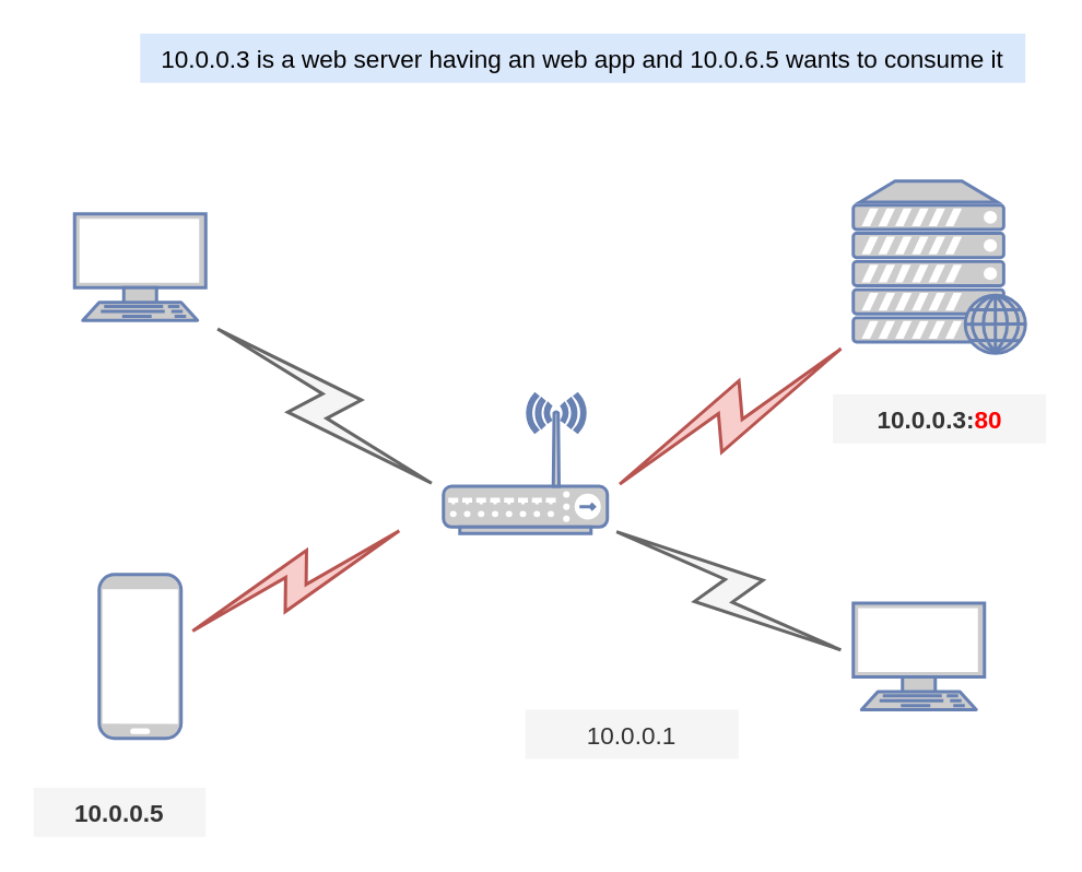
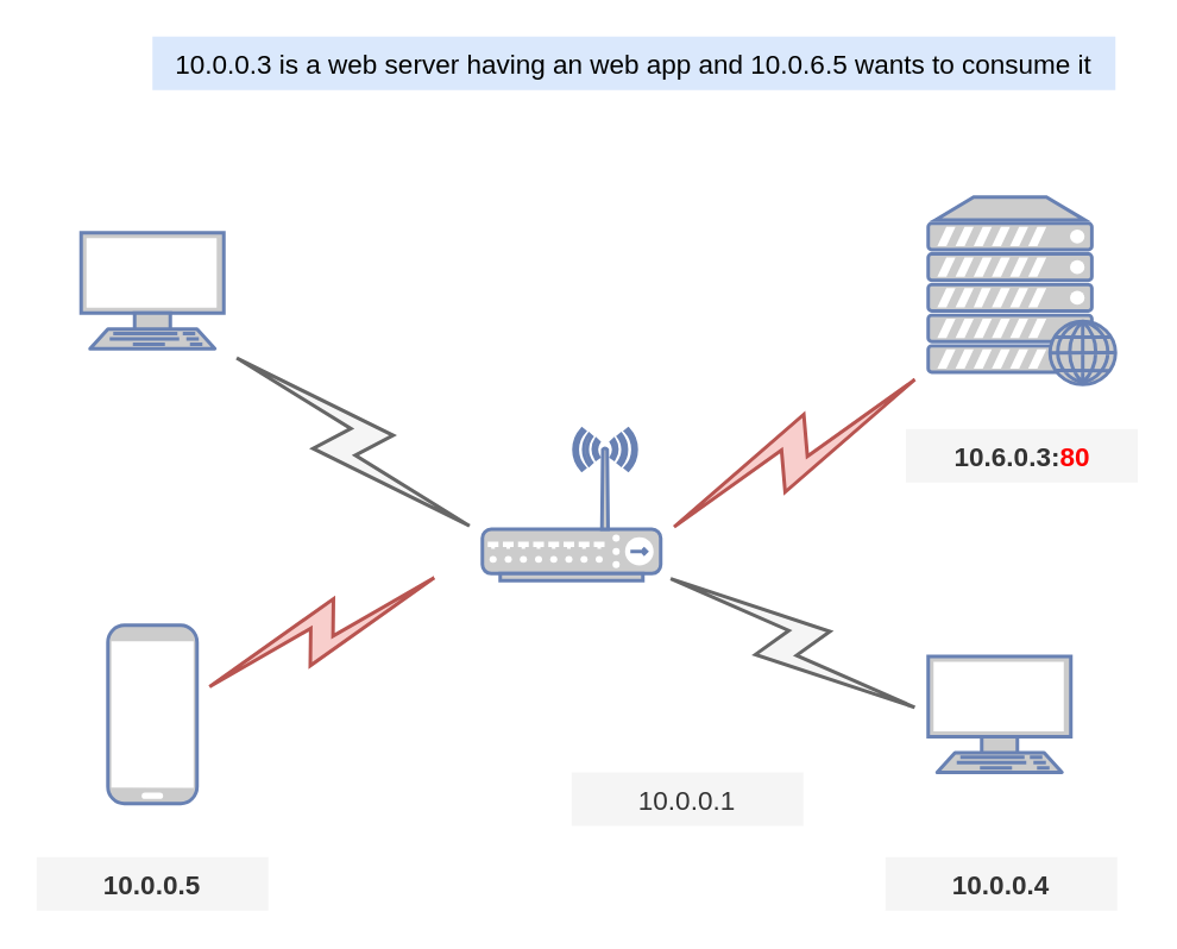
- <mxCell id="12" value="10.0.0.3:&lt;font color=&quot;#ff0000&quot;&gt;80&lt;/font&gt;" style="text;html=1;align=center;verticalAlign=middle;whiteSpace=wrap;rounded=0;fontSize=15;fillColor=#f5f5f5;fontColor=#333333;strokeColor=none;fontStyle=1" parent="1" vertex="1"><mxGeometry x="507.5" y="240" width="130" height="30" as="geometry" /></mxCell>
+ <mxCell id="12" value="10.6.0.3:&lt;font color=&quot;#ff0000&quot;&gt;80&lt;/font&gt;" style="text;html=1;align=center;verticalAlign=middle;whiteSpace=wrap;rounded=0;fontSize=15;fillColor=#f5f5f5;fontColor=#333333;strokeColor=none;fontStyle=1" parent="1" vertex="1"><mxGeometry x="507.5" y="240" width="130" height="30" as="geometry" /></mxCell>
- <mxCell id="14" value="10.0.0.5" style="text;html=1;align=center;verticalAlign=middle;whiteSpace=wrap;rounded=0;fontSize=15;fillColor=#f5f5f5;fontColor=#333333;strokeColor=none;fontStyle=1" parent="1" vertex="1"><mxGeometry x="20" y="480" width="105" height="30" as="geometry" /></mxCell>
+ <mxCell id="14" value="10.0.0.5" style="text;html=1;align=center;verticalAlign=middle;whiteSpace=wrap;rounded=0;fontSize=15;fillColor=#f5f5f5;fontColor=#333333;strokeColor=none;fontStyle=1" parent="1" vertex="1"><mxGeometry x="20" y="480" width="130" height="30" as="geometry" /></mxCell>
+ <mxCell id="13" value="10.0.0.4" style="text;html=1;align=center;verticalAlign=middle;whiteSpace=wrap;rounded=0;fontSize=15;fillColor=#f5f5f5;fontColor=#333333;strokeColor=none;fontStyle=1" parent="1" vertex="1"><mxGeometry x="496" y="480" width="130" height="30" as="geometry" /></mxCell>
